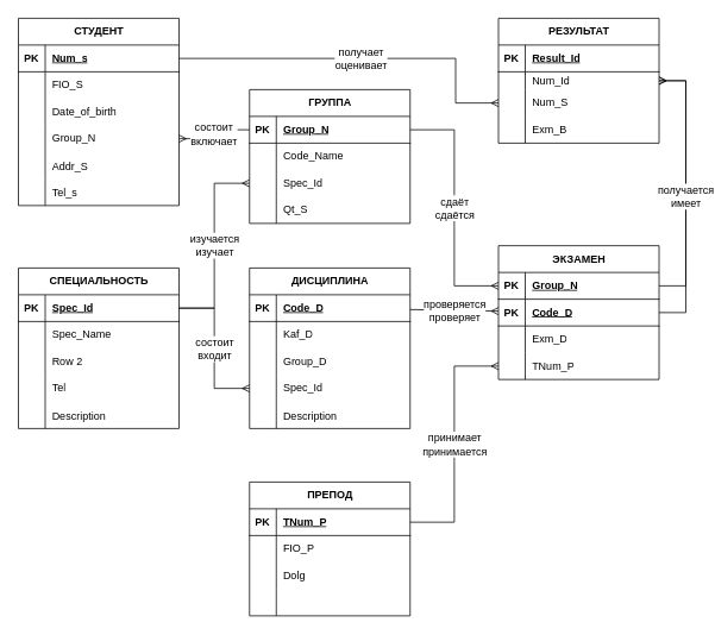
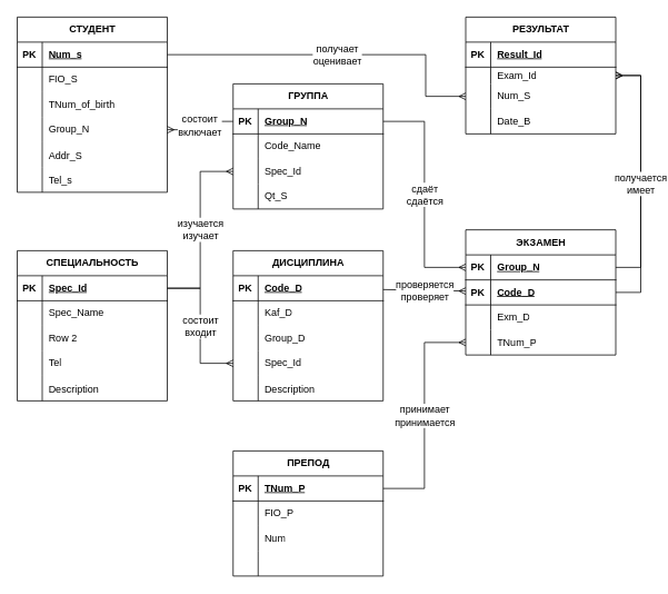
- <mxCell id="88" value="Num_Id" style="shape=partialRectangle;connectable=0;fillColor=none;top=0;left=0;bottom=0;right=0;align=left;spacingLeft=6;overflow=hidden;whiteSpace=wrap;html=1;" vertex="1" parent="86"><mxGeometry x="30" width="150" height="20" as="geometry"><mxRectangle width="150" height="20" as="alternateBounds" /></mxGeometry></mxCell>
+ <mxCell id="88" value="Exam_Id" style="shape=partialRectangle;connectable=0;fillColor=none;top=0;left=0;bottom=0;right=0;align=left;spacingLeft=6;overflow=hidden;whiteSpace=wrap;html=1;" vertex="1" parent="86"><mxGeometry x="30" width="150" height="20" as="geometry"><mxRectangle width="150" height="20" as="alternateBounds" /></mxGeometry></mxCell>
- <mxCell id="11" value="Date_of_birth" style="shape=partialRectangle;connectable=0;fillColor=none;top=0;left=0;bottom=0;right=0;align=left;spacingLeft=6;overflow=hidden;whiteSpace=wrap;html=1;" vertex="1" parent="9"><mxGeometry x="30" width="150" height="30" as="geometry"><mxRectangle width="150" height="30" as="alternateBounds" /></mxGeometry></mxCell>
+ <mxCell id="11" value="TNum_of_birth" style="shape=partialRectangle;connectable=0;fillColor=none;top=0;left=0;bottom=0;right=0;align=left;spacingLeft=6;overflow=hidden;whiteSpace=wrap;html=1;" vertex="1" parent="9"><mxGeometry x="30" width="150" height="30" as="geometry"><mxRectangle width="150" height="30" as="alternateBounds" /></mxGeometry></mxCell>
- <mxCell id="94" value="Exm_B" style="shape=partialRectangle;connectable=0;fillColor=none;top=0;left=0;bottom=0;right=0;align=left;spacingLeft=6;overflow=hidden;whiteSpace=wrap;html=1;" vertex="1" parent="92"><mxGeometry x="30" width="150" height="30" as="geometry"><mxRectangle width="150" height="30" as="alternateBounds" /></mxGeometry></mxCell>
+ <mxCell id="94" value="Date_B" style="shape=partialRectangle;connectable=0;fillColor=none;top=0;left=0;bottom=0;right=0;align=left;spacingLeft=6;overflow=hidden;whiteSpace=wrap;html=1;" vertex="1" parent="92"><mxGeometry x="30" width="150" height="30" as="geometry"><mxRectangle width="150" height="30" as="alternateBounds" /></mxGeometry></mxCell>
- <mxCell id="78" value="Dolg" style="shape=partialRectangle;connectable=0;fillColor=none;top=0;left=0;bottom=0;right=0;align=left;spacingLeft=6;overflow=hidden;whiteSpace=wrap;html=1;" vertex="1" parent="76"><mxGeometry x="30" width="150" height="30" as="geometry"><mxRectangle width="150" height="30" as="alternateBounds" /></mxGeometry></mxCell>
+ <mxCell id="78" value="Num" style="shape=partialRectangle;connectable=0;fillColor=none;top=0;left=0;bottom=0;right=0;align=left;spacingLeft=6;overflow=hidden;whiteSpace=wrap;html=1;" vertex="1" parent="76"><mxGeometry x="30" width="150" height="30" as="geometry"><mxRectangle width="150" height="30" as="alternateBounds" /></mxGeometry></mxCell>
